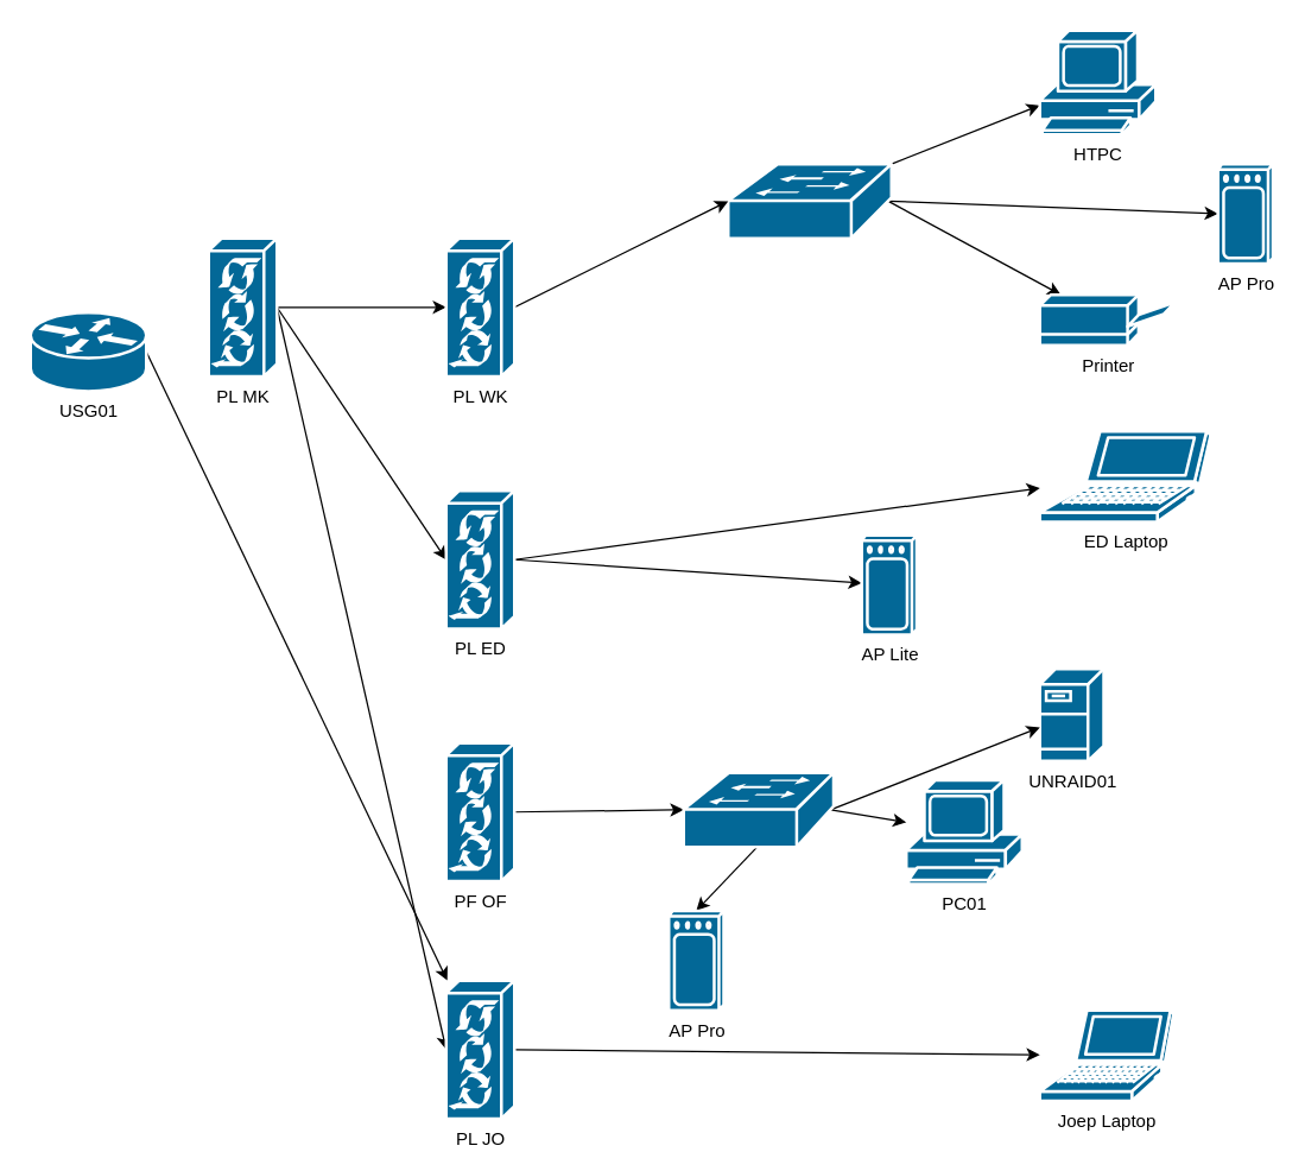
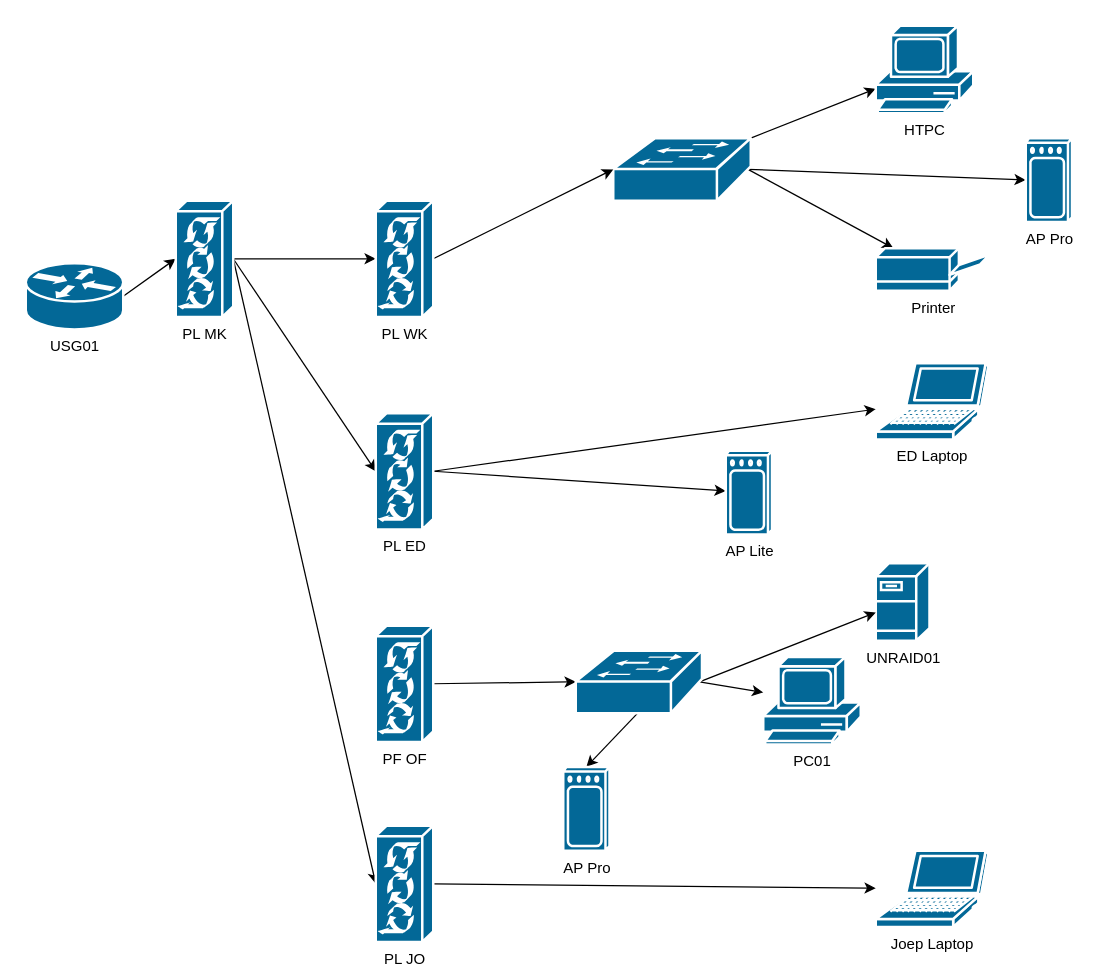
- <mxCell id="21" value="ED Laptop" style="shape=mxgraph.cisco.computers_and_peripherals.laptop;html=1;pointerEvents=1;dashed=0;fillColor=#036897;strokeColor=#ffffff;strokeWidth=2;verticalLabelPosition=bottom;verticalAlign=top;align=center;outlineConnect=0;" vertex="1" parent="1"><mxGeometry x="700" y="290" width="115" height="61" as="geometry" /></mxCell>
+ <mxCell id="21" value="ED Laptop" style="shape=mxgraph.cisco.computers_and_peripherals.laptop;html=1;pointerEvents=1;dashed=0;fillColor=#036897;strokeColor=#ffffff;strokeWidth=2;verticalLabelPosition=bottom;verticalAlign=top;align=center;outlineConnect=0;" vertex="1" parent="1"><mxGeometry x="700" y="290" width="90" height="61" as="geometry" /></mxCell>
- <mxCell id="2" style="edgeStyle=none;rounded=0;orthogonalLoop=1;jettySize=auto;html=1;exitX=1;exitY=0.5;exitDx=0;exitDy=0;exitPerimeter=0;" edge="1" parent="1" source="3" target="25"><mxGeometry relative="1" as="geometry" /></mxCell>
+ <mxCell id="2" style="edgeStyle=none;rounded=0;orthogonalLoop=1;jettySize=auto;html=1;exitX=1;exitY=0.5;exitDx=0;exitDy=0;exitPerimeter=0;entryX=0;entryY=0.5;entryDx=0;entryDy=0;entryPerimeter=0;" edge="1" parent="1" source="3" target="12"><mxGeometry relative="1" as="geometry" /></mxCell>
